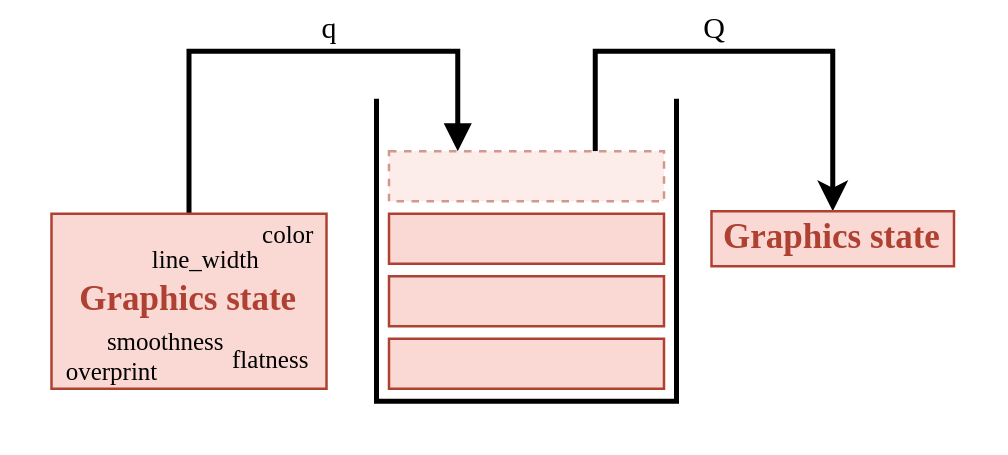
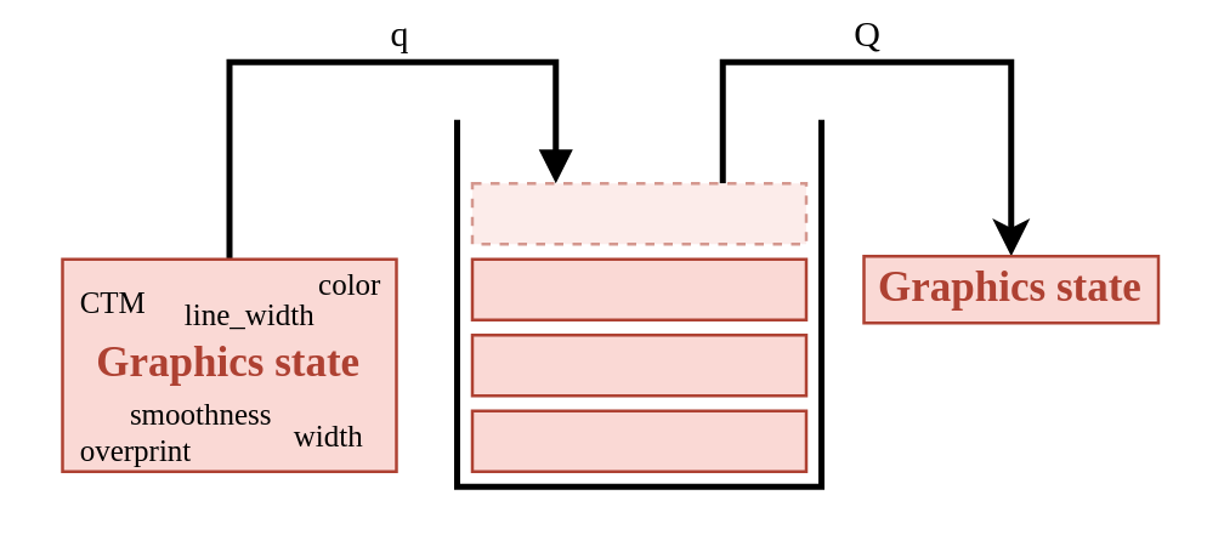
+ <mxCell id="13" value="CTM" style="text;html=1;strokeColor=none;fillColor=none;align=center;verticalAlign=middle;whiteSpace=wrap;rounded=0;fontFamily=Times New Roman;fontSize=10;" parent="1" vertex="1"><mxGeometry x="22" y="91" width="30" height="15" as="geometry" /></mxCell>
- <mxCell id="15" value="flatness" style="text;html=1;strokeColor=none;fillColor=none;align=center;verticalAlign=middle;whiteSpace=wrap;rounded=0;fontFamily=Times New Roman;fontSize=10;" parent="1" vertex="1"><mxGeometry x="91" y="135" width="34" height="15" as="geometry" /></mxCell>
+ <mxCell id="15" value="width" style="text;html=1;strokeColor=none;fillColor=none;align=center;verticalAlign=middle;whiteSpace=wrap;rounded=0;fontFamily=Times New Roman;fontSize=10;" parent="1" vertex="1"><mxGeometry x="91" y="135" width="34" height="15" as="geometry" /></mxCell>
